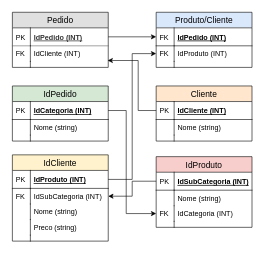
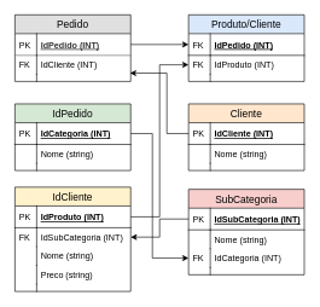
- <mxCell id="23" value="IdProduto" style="swimlane;fontStyle=0;childLayout=stackLayout;horizontal=1;startSize=26;fillColor=#f8cecc;horizontalStack=0;resizeParent=1;resizeParentMax=0;resizeLast=0;collapsible=1;marginBottom=0;swimlaneFillColor=#ffffff;align=center;fontSize=14;strokeColor=#000000;" vertex="1" parent="1"><mxGeometry x="260" y="261" width="160" height="118" as="geometry" /></mxCell>
+ <mxCell id="23" value="SubCategoria" style="swimlane;fontStyle=0;childLayout=stackLayout;horizontal=1;startSize=26;fillColor=#f8cecc;horizontalStack=0;resizeParent=1;resizeParentMax=0;resizeLast=0;collapsible=1;marginBottom=0;swimlaneFillColor=#ffffff;align=center;fontSize=14;strokeColor=#000000;" vertex="1" parent="1"><mxGeometry x="260" y="261" width="160" height="118" as="geometry" /></mxCell>
